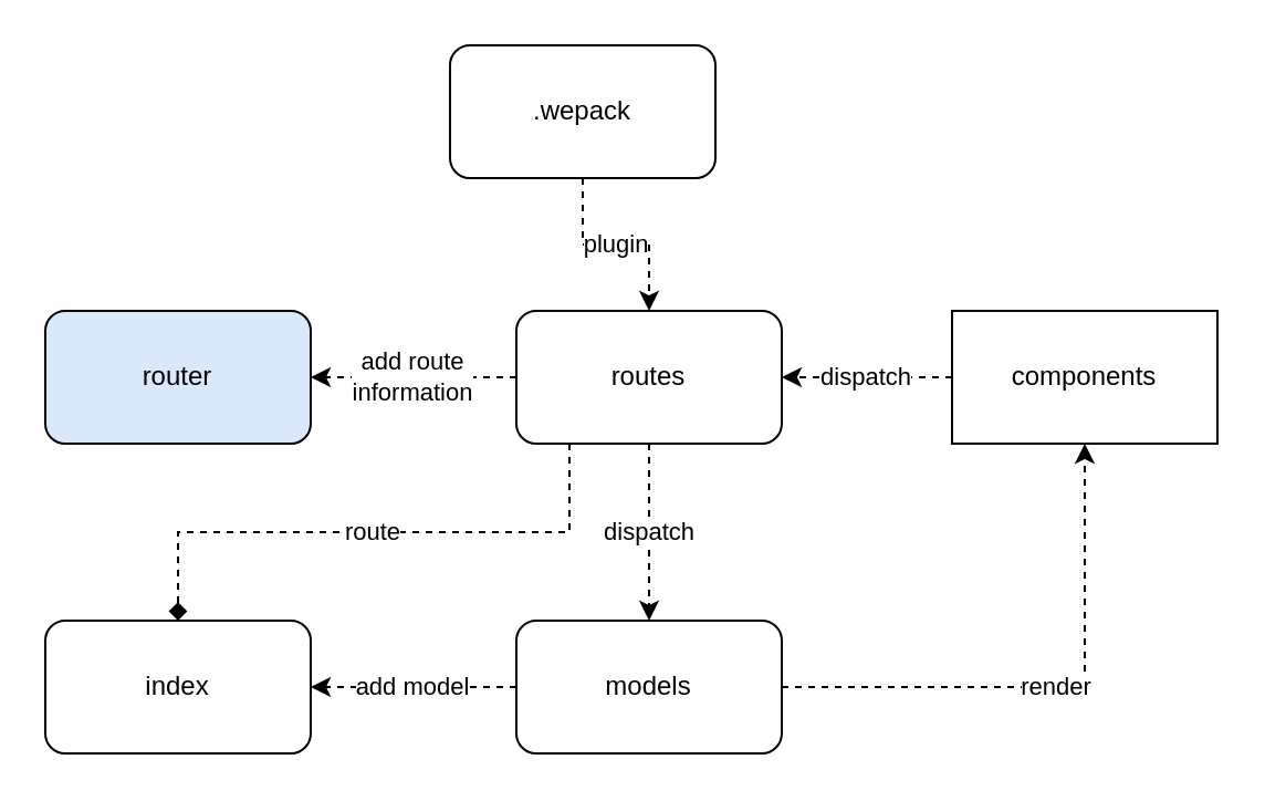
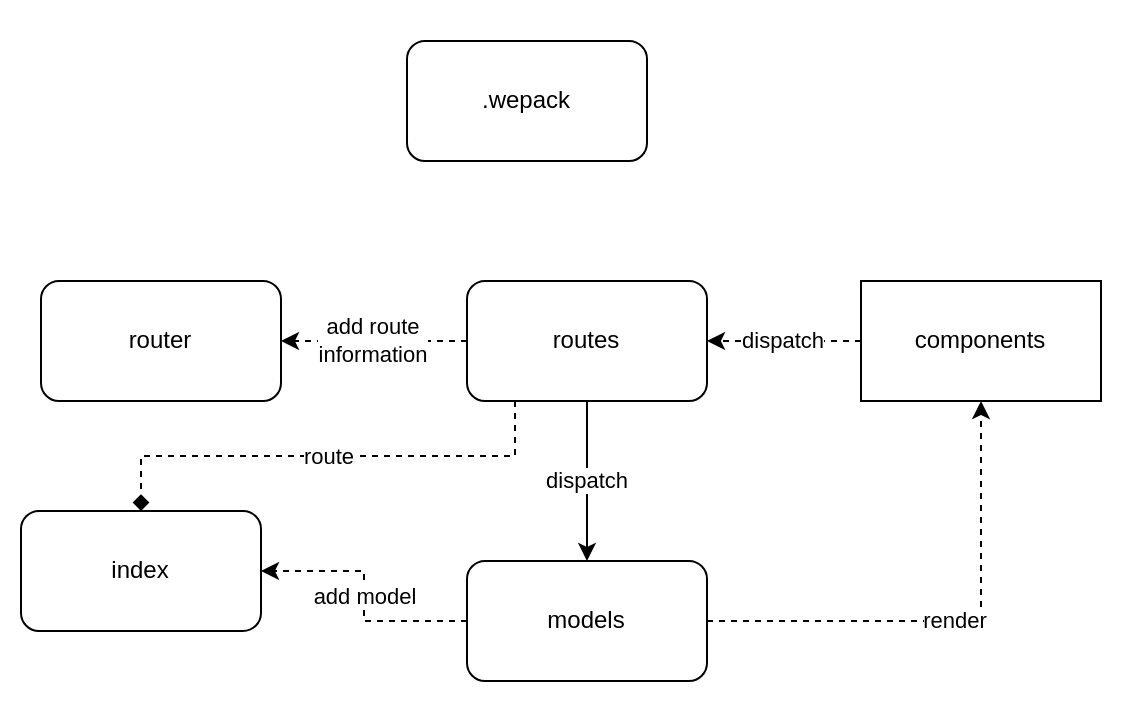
- <mxCell id="2" value="plugin" style="edgeStyle=orthogonalEdgeStyle;rounded=0;orthogonalLoop=1;jettySize=auto;html=1;exitX=0.5;exitY=1;exitDx=0;exitDy=0;entryX=0.5;entryY=0;entryDx=0;entryDy=0;dashed=1;" edge="1" parent="1" source="3" target="7"><mxGeometry relative="1" as="geometry" /></mxCell>
- <mxCell id="8" value="router" style="rounded=1;whiteSpace=wrap;html=1;fillColor=#dae8fc;" vertex="1" parent="1"><mxGeometry x="20" y="140" width="120" height="60" as="geometry" /></mxCell>
+ <mxCell id="8" value="router" style="rounded=1;whiteSpace=wrap;html=1;" vertex="1" parent="1"><mxGeometry x="20" y="140" width="120" height="60" as="geometry" /></mxCell>
- <mxCell id="6" value="dispatch" style="edgeStyle=orthogonalEdgeStyle;rounded=0;orthogonalLoop=1;jettySize=auto;html=1;exitX=0.5;exitY=1;exitDx=0;exitDy=0;entryX=0.5;entryY=0;entryDx=0;entryDy=0;dashed=1;" edge="1" parent="1" source="7" target="13"><mxGeometry relative="1" as="geometry" /></mxCell>
+ <mxCell id="6" value="dispatch" style="edgeStyle=orthogonalEdgeStyle;rounded=0;orthogonalLoop=1;jettySize=auto;html=1;exitX=0.5;exitY=1;exitDx=0;exitDy=0;entryX=0.5;entryY=0;entryDx=0;entryDy=0;dashed=0;" edge="1" parent="1" source="7" target="13"><mxGeometry relative="1" as="geometry" /></mxCell>
- <mxCell id="14" value="index" style="rounded=1;whiteSpace=wrap;html=1;" vertex="1" parent="1"><mxGeometry x="20" y="280" width="120" height="60" as="geometry" /></mxCell>
+ <mxCell id="14" value="index" style="rounded=1;whiteSpace=wrap;html=1;" vertex="1" parent="1"><mxGeometry x="10" y="255" width="120" height="60" as="geometry" /></mxCell>
